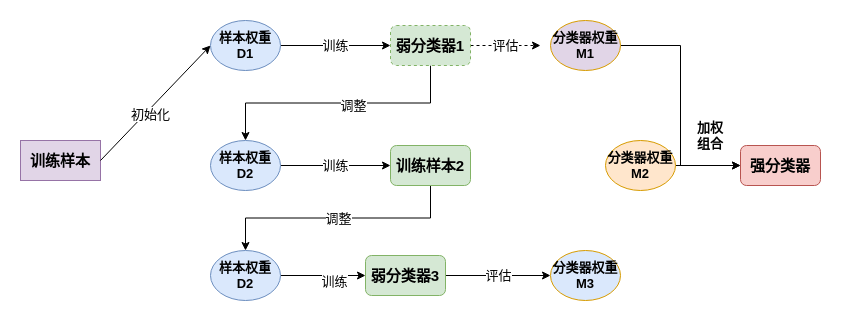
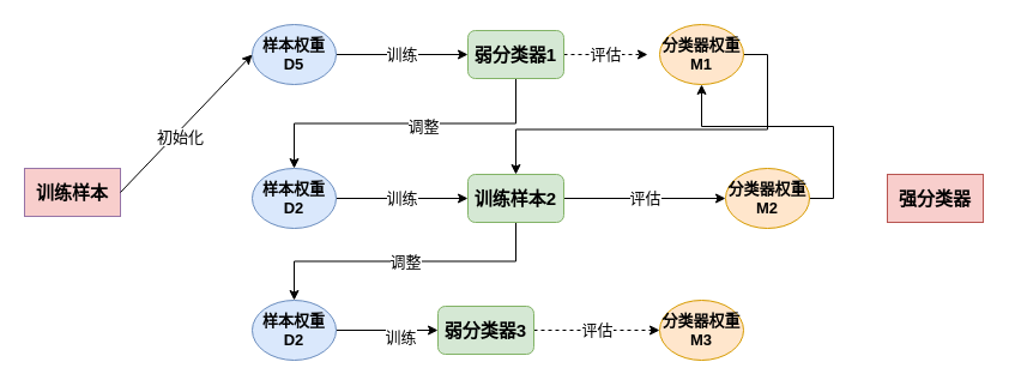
- <mxCell id="4" value="样本权重D1" style="ellipse;whiteSpace=wrap;html=1;fontSize=13;fillColor=#dae8fc;strokeColor=#6c8ebf;fontStyle=1" vertex="1" parent="1"><mxGeometry x="210" y="20" width="70" height="50" as="geometry" /></mxCell>
+ <mxCell id="4" value="样本权重D5" style="ellipse;whiteSpace=wrap;html=1;fontSize=13;fillColor=#dae8fc;strokeColor=#6c8ebf;fontStyle=1" vertex="1" parent="1"><mxGeometry x="210" y="20" width="70" height="50" as="geometry" /></mxCell>
- <mxCell id="10" value="弱分类器1" style="rounded=1;whiteSpace=wrap;html=1;fontSize=15;fontStyle=1;fillColor=#d5e8d4;strokeColor=#82b366;dashed=1;" vertex="1" parent="1"><mxGeometry x="390" y="25" width="80" height="40" as="geometry" /></mxCell>
+ <mxCell id="10" value="弱分类器1" style="rounded=1;whiteSpace=wrap;html=1;fontSize=15;fontStyle=1;fillColor=#d5e8d4;strokeColor=#82b366;" vertex="1" parent="1"><mxGeometry x="390" y="25" width="80" height="40" as="geometry" /></mxCell>
- <mxCell id="22" value="分类器权重M1" style="ellipse;whiteSpace=wrap;html=1;fontSize=13;fillColor=#e1d5e7;strokeColor=#d79b00;fontStyle=1;" vertex="1" parent="1"><mxGeometry x="550" y="20" width="70" height="50" as="geometry" /></mxCell>
+ <mxCell id="22" value="分类器权重M1" style="ellipse;whiteSpace=wrap;html=1;fontSize=13;fillColor=#ffe6cc;strokeColor=#d79b00;fontStyle=1" vertex="1" parent="1"><mxGeometry x="550" y="20" width="70" height="50" as="geometry" /></mxCell>
- <mxCell id="21" style="edgeStyle=orthogonalEdgeStyle;rounded=0;orthogonalLoop=1;jettySize=auto;html=1;exitX=1;exitY=0.5;exitDx=0;exitDy=0;entryX=0;entryY=0.5;entryDx=0;entryDy=0;fontSize=13;" edge="1" parent="1" source="22" target="26"><mxGeometry relative="1" as="geometry" /></mxCell>
+ <mxCell id="21" style="edgeStyle=orthogonalEdgeStyle;rounded=0;orthogonalLoop=1;jettySize=auto;html=1;exitX=1;exitY=0.5;exitDx=0;exitDy=0;fontSize=13;" edge="1" parent="1" source="22" target="15"><mxGeometry relative="1" as="geometry" /></mxCell>
- <mxCell id="27" value="加权组合" style="text;html=1;strokeColor=none;fillColor=none;align=center;verticalAlign=middle;whiteSpace=wrap;rounded=0;fontSize=13;fontStyle=1" vertex="1" parent="1"><mxGeometry x="690" y="125" width="40" height="20" as="geometry" /></mxCell>
- <mxCell id="2" value="训练样本" style="rounded=0;whiteSpace=wrap;html=1;fillColor=#e1d5e7;strokeColor=#9673a6;fontStyle=1;fontSize=15;" vertex="1" parent="1"><mxGeometry x="20" y="140" width="80" height="40" as="geometry" /></mxCell>
+ <mxCell id="2" value="训练样本" style="rounded=0;whiteSpace=wrap;html=1;fillColor=#f8cecc;strokeColor=#9673a6;fontStyle=1;fontSize=15;" vertex="1" parent="1"><mxGeometry x="20" y="140" width="80" height="40" as="geometry" /></mxCell>
+ <mxCell id="14" value="评估" style="edgeStyle=orthogonalEdgeStyle;rounded=0;orthogonalLoop=1;jettySize=auto;html=1;exitX=1;exitY=0.5;exitDx=0;exitDy=0;fontSize=13;" edge="1" parent="1" source="15" target="24"><mxGeometry relative="1" as="geometry" /></mxCell>
- <mxCell id="23" style="edgeStyle=orthogonalEdgeStyle;rounded=0;orthogonalLoop=1;jettySize=auto;html=1;exitX=1;exitY=0.5;exitDx=0;exitDy=0;entryX=0;entryY=0.5;entryDx=0;entryDy=0;fontSize=13;" edge="1" parent="1" source="24" target="26"><mxGeometry relative="1" as="geometry" /></mxCell>
+ <mxCell id="23" style="edgeStyle=orthogonalEdgeStyle;rounded=0;orthogonalLoop=1;jettySize=auto;html=1;exitX=1;exitY=0.5;exitDx=0;exitDy=0;fontSize=13;" edge="1" parent="1" source="24" target="22"><mxGeometry relative="1" as="geometry" /></mxCell>
- <mxCell id="26" value="强分类器" style="rounded=1;whiteSpace=wrap;html=1;fontSize=15;fontStyle=1;fillColor=#f8cecc;strokeColor=#b85450;" vertex="1" parent="1"><mxGeometry x="740" y="145" width="80" height="40" as="geometry" /></mxCell>
+ <mxCell id="26" value="强分类器" style="whiteSpace=wrap;html=1;fontSize=15;fontStyle=1;fillColor=#f8cecc;strokeColor=#b85450;rounded=0;" vertex="1" parent="1"><mxGeometry x="740" y="145" width="80" height="40" as="geometry" /></mxCell>
- <mxCell id="19" value="评估" style="edgeStyle=orthogonalEdgeStyle;rounded=0;orthogonalLoop=1;jettySize=auto;html=1;exitX=1;exitY=0.5;exitDx=0;exitDy=0;entryX=0;entryY=0.5;entryDx=0;entryDy=0;fontSize=13;" edge="1" parent="1" source="20" target="25"><mxGeometry relative="1" as="geometry" /></mxCell>
+ <mxCell id="19" value="评估" style="edgeStyle=orthogonalEdgeStyle;rounded=0;orthogonalLoop=1;jettySize=auto;html=1;exitX=1;exitY=0.5;exitDx=0;exitDy=0;entryX=0;entryY=0.5;entryDx=0;entryDy=0;fontSize=13;dashed=1;" edge="1" parent="1" source="20" target="25"><mxGeometry relative="1" as="geometry" /></mxCell>
- <mxCell id="25" value="分类器权重M3" style="ellipse;whiteSpace=wrap;html=1;fontSize=13;fillColor=#dae8fc;strokeColor=#d79b00;fontStyle=1;" vertex="1" parent="1"><mxGeometry x="550" y="250" width="70" height="50" as="geometry" /></mxCell>
+ <mxCell id="25" value="分类器权重M3" style="ellipse;whiteSpace=wrap;html=1;fontSize=13;fillColor=#ffe6cc;strokeColor=#d79b00;fontStyle=1" vertex="1" parent="1"><mxGeometry x="550" y="250" width="70" height="50" as="geometry" /></mxCell>
